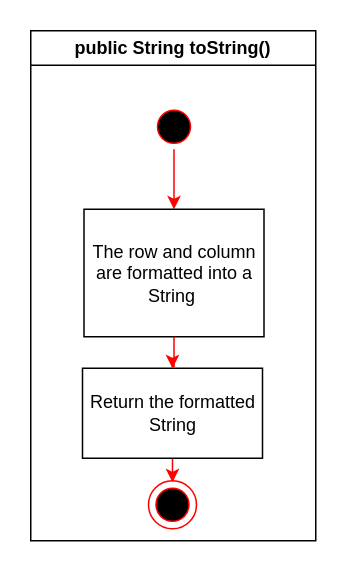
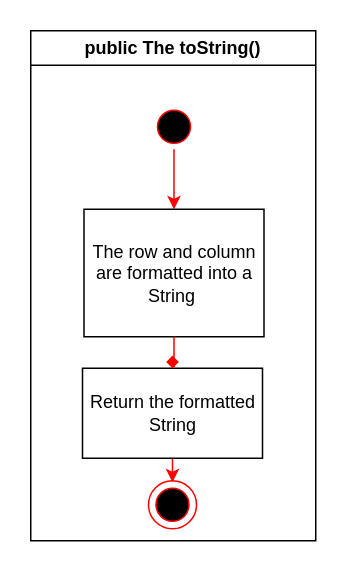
- <mxCell id="2" value="public String toString()" style="swimlane;whiteSpace=wrap" vertex="1" parent="1"><mxGeometry x="20" y="20" width="190" height="340" as="geometry"><mxRectangle x="530" y="40" width="300" height="23" as="alternateBounds" /></mxGeometry></mxCell>
+ <mxCell id="2" value="public The toString()" style="swimlane;whiteSpace=wrap" vertex="1" parent="1"><mxGeometry x="20" y="20" width="190" height="340" as="geometry"><mxRectangle x="530" y="40" width="300" height="23" as="alternateBounds" /></mxGeometry></mxCell>
- <mxCell id="11" value="" style="edgeStyle=orthogonalEdgeStyle;rounded=0;orthogonalLoop=1;jettySize=auto;html=1;strokeColor=#FF0000;" edge="1" parent="2" source="5" target="10"><mxGeometry relative="1" as="geometry" /></mxCell>
+ <mxCell id="11" value="" style="edgeStyle=orthogonalEdgeStyle;rounded=0;orthogonalLoop=1;jettySize=auto;html=1;strokeColor=#FF0000;endArrow=diamond;" edge="1" parent="2" source="5" target="10"><mxGeometry relative="1" as="geometry" /></mxCell>
